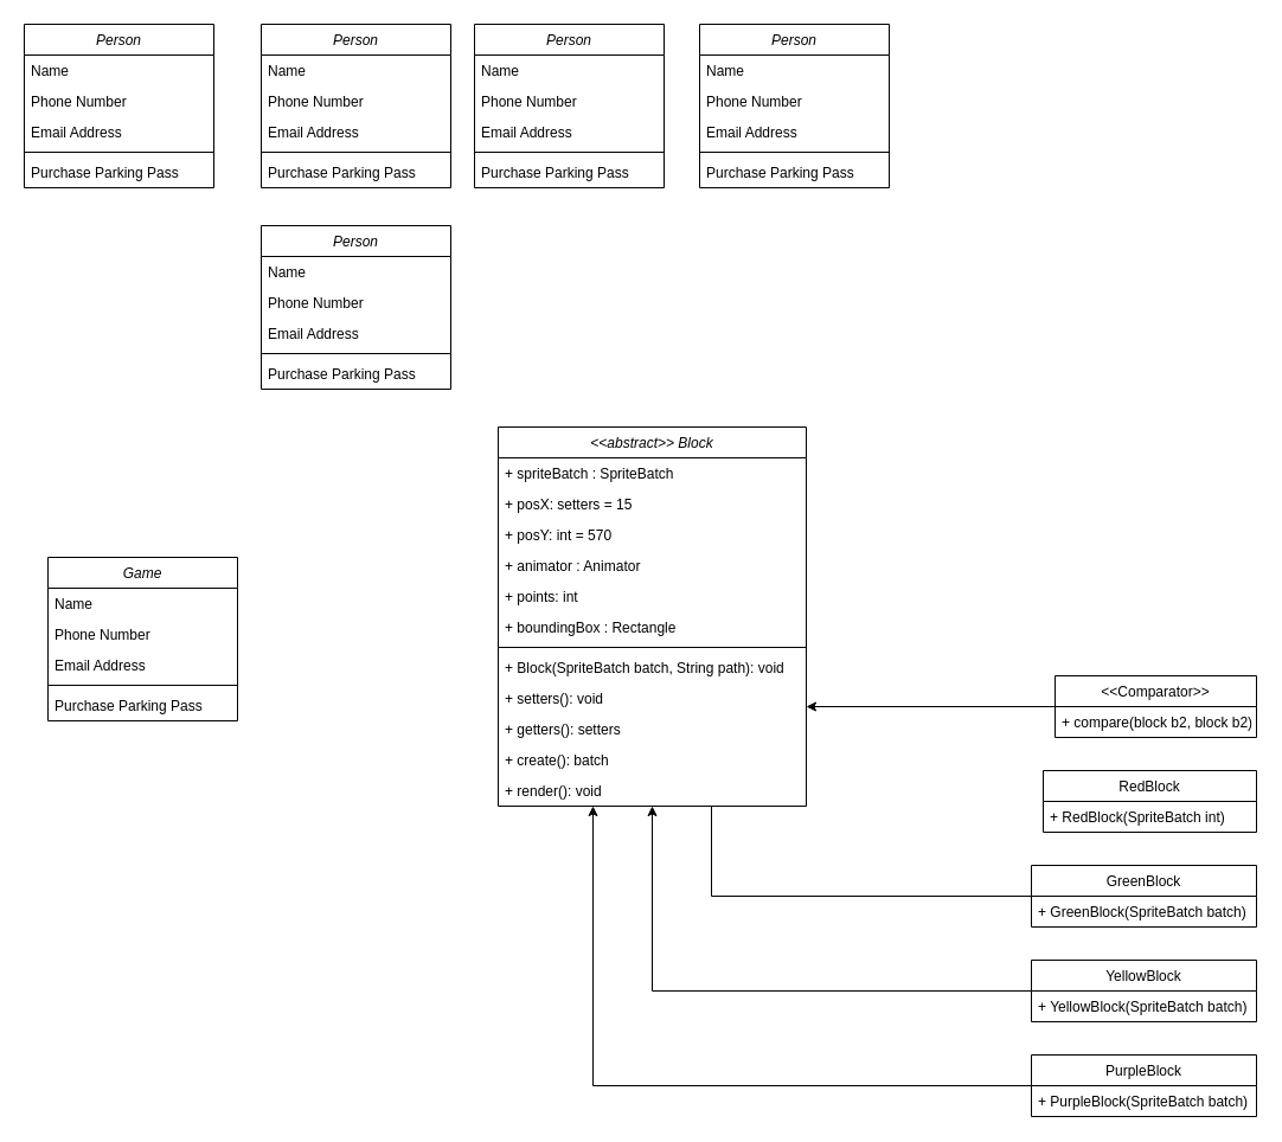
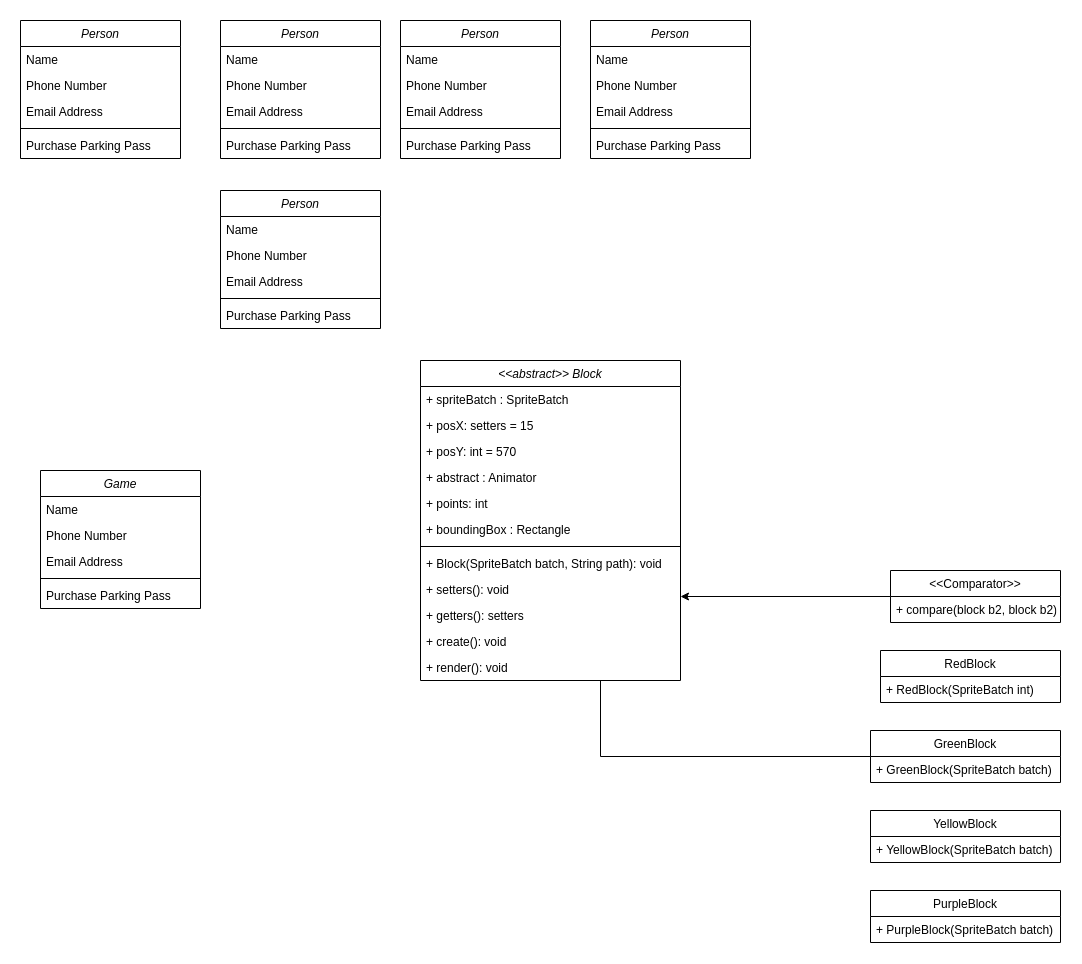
- <mxCell id="45" value="+ animator : Animator" style="text;align=left;verticalAlign=top;spacingLeft=4;spacingRight=4;overflow=hidden;rotatable=0;points=[[0,0.5],[1,0.5]];portConstraint=eastwest;rounded=0;shadow=0;html=0;" vertex="1" parent="41"><mxGeometry y="104" width="260" height="26" as="geometry" /></mxCell>
+ <mxCell id="45" value="+ abstract : Animator" style="text;align=left;verticalAlign=top;spacingLeft=4;spacingRight=4;overflow=hidden;rotatable=0;points=[[0,0.5],[1,0.5]];portConstraint=eastwest;rounded=0;shadow=0;html=0;" vertex="1" parent="41"><mxGeometry y="104" width="260" height="26" as="geometry" /></mxCell>
- <mxCell id="52" value="+ create(): batch" style="text;align=left;verticalAlign=top;spacingLeft=4;spacingRight=4;overflow=hidden;rotatable=0;points=[[0,0.5],[1,0.5]];portConstraint=eastwest;" vertex="1" parent="41"><mxGeometry y="268" width="260" height="26" as="geometry" /></mxCell>
+ <mxCell id="52" value="+ create(): void" style="text;align=left;verticalAlign=top;spacingLeft=4;spacingRight=4;overflow=hidden;rotatable=0;points=[[0,0.5],[1,0.5]];portConstraint=eastwest;" vertex="1" parent="41"><mxGeometry y="268" width="260" height="26" as="geometry" /></mxCell>
- <mxCell id="59" style="edgeStyle=orthogonalEdgeStyle;rounded=0;orthogonalLoop=1;jettySize=auto;html=1;exitX=0;exitY=0.5;exitDx=0;exitDy=0;" edge="1" parent="1" source="60" target="53"><mxGeometry relative="1" as="geometry"><mxPoint x="550" y="740" as="targetPoint" /><Array as="points"><mxPoint x="550" y="836" /></Array></mxGeometry></mxCell>
- <mxCell id="56" style="edgeStyle=orthogonalEdgeStyle;rounded=0;orthogonalLoop=1;jettySize=auto;html=1;exitX=0;exitY=0.5;exitDx=0;exitDy=0;" edge="1" parent="1" source="57" target="53"><mxGeometry relative="1" as="geometry"><mxPoint x="590" y="800" as="targetPoint" /><Array as="points"><mxPoint x="500" y="916" /></Array></mxGeometry></mxCell>
